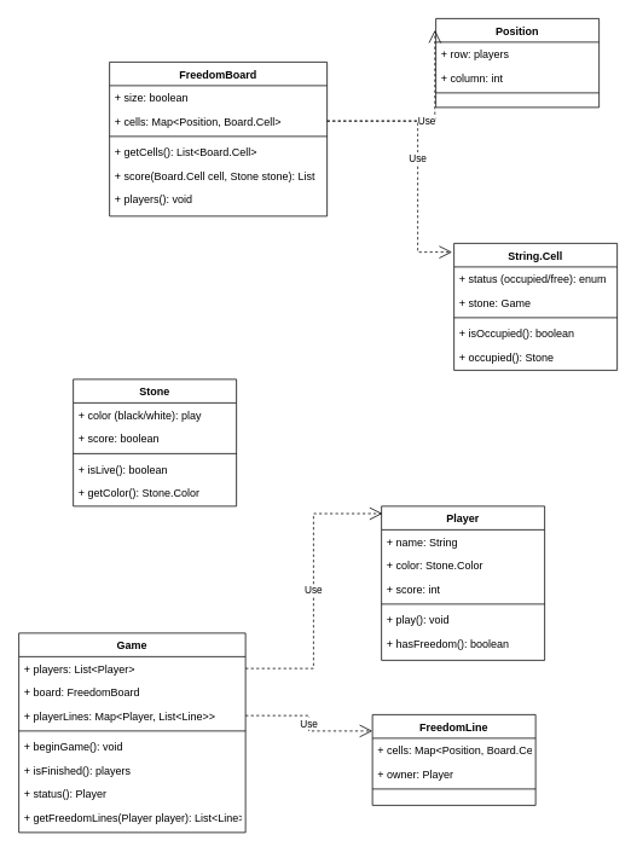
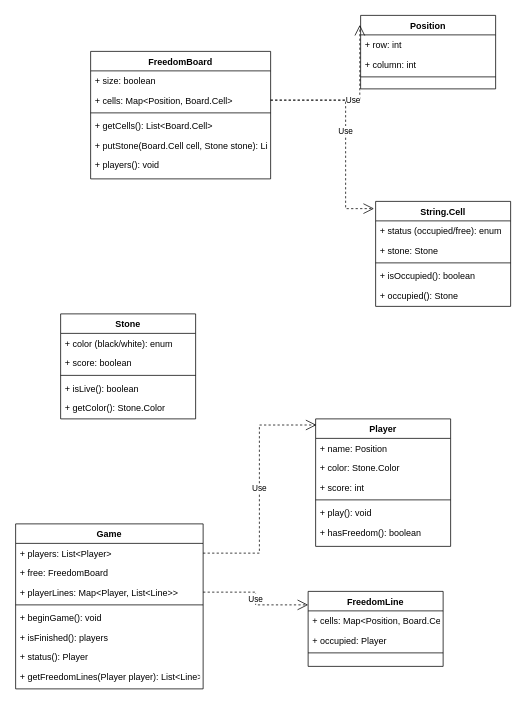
- <mxCell id="40" value="+ row: players" style="text;align=left;verticalAlign=top;spacingLeft=4;spacingRight=4;overflow=hidden;rotatable=0;points=[[0,0.5],[1,0.5]];portConstraint=eastwest;" vertex="1" parent="39"><mxGeometry y="26" width="180" height="26" as="geometry" /></mxCell>
+ <mxCell id="40" value="+ row: int" style="text;align=left;verticalAlign=top;spacingLeft=4;spacingRight=4;overflow=hidden;rotatable=0;points=[[0,0.5],[1,0.5]];portConstraint=eastwest;" vertex="1" parent="39"><mxGeometry y="26" width="180" height="26" as="geometry" /></mxCell>
- <mxCell id="7" value="+ score(Board.Cell cell, Stone stone): List" style="text;align=left;verticalAlign=top;spacingLeft=4;spacingRight=4;overflow=hidden;rotatable=0;points=[[0,0.5],[1,0.5]];portConstraint=eastwest;" parent="2" vertex="1"><mxGeometry y="112" width="240" height="26" as="geometry" /></mxCell>
+ <mxCell id="7" value="+ putStone(Board.Cell cell, Stone stone): List" style="text;align=left;verticalAlign=top;spacingLeft=4;spacingRight=4;overflow=hidden;rotatable=0;points=[[0,0.5],[1,0.5]];portConstraint=eastwest;" parent="2" vertex="1"><mxGeometry y="112" width="240" height="26" as="geometry" /></mxCell>
- <mxCell id="11" value="+ stone: Game" style="text;align=left;verticalAlign=top;spacingLeft=4;spacingRight=4;overflow=hidden;rotatable=0;points=[[0,0.5],[1,0.5]];portConstraint=eastwest;" parent="9" vertex="1"><mxGeometry y="52" width="180" height="26" as="geometry" /></mxCell>
+ <mxCell id="11" value="+ stone: Stone" style="text;align=left;verticalAlign=top;spacingLeft=4;spacingRight=4;overflow=hidden;rotatable=0;points=[[0,0.5],[1,0.5]];portConstraint=eastwest;" parent="9" vertex="1"><mxGeometry y="52" width="180" height="26" as="geometry" /></mxCell>
- <mxCell id="17" value="+ color (black/white): play" style="text;align=left;verticalAlign=top;spacingLeft=4;spacingRight=4;overflow=hidden;rotatable=0;points=[[0,0.5],[1,0.5]];portConstraint=eastwest;" parent="16" vertex="1"><mxGeometry y="26" width="180" height="26" as="geometry" /></mxCell>
+ <mxCell id="17" value="+ color (black/white): enum" style="text;align=left;verticalAlign=top;spacingLeft=4;spacingRight=4;overflow=hidden;rotatable=0;points=[[0,0.5],[1,0.5]];portConstraint=eastwest;" parent="16" vertex="1"><mxGeometry y="26" width="180" height="26" as="geometry" /></mxCell>
- <mxCell id="23" value="+ name: String" style="text;align=left;verticalAlign=top;spacingLeft=4;spacingRight=4;overflow=hidden;rotatable=0;points=[[0,0.5],[1,0.5]];portConstraint=eastwest;" parent="22" vertex="1"><mxGeometry y="26" width="180" height="26" as="geometry" /></mxCell>
+ <mxCell id="23" value="+ name: Position" style="text;align=left;verticalAlign=top;spacingLeft=4;spacingRight=4;overflow=hidden;rotatable=0;points=[[0,0.5],[1,0.5]];portConstraint=eastwest;" parent="22" vertex="1"><mxGeometry y="26" width="180" height="26" as="geometry" /></mxCell>
- <mxCell id="31" value="+ board: FreedomBoard&#10;" style="text;align=left;verticalAlign=top;spacingLeft=4;spacingRight=4;overflow=hidden;rotatable=0;points=[[0,0.5],[1,0.5]];portConstraint=eastwest;" parent="29" vertex="1"><mxGeometry y="52" width="250" height="26" as="geometry" /></mxCell>
+ <mxCell id="31" value="+ free: FreedomBoard&#10;" style="text;align=left;verticalAlign=top;spacingLeft=4;spacingRight=4;overflow=hidden;rotatable=0;points=[[0,0.5],[1,0.5]];portConstraint=eastwest;" parent="29" vertex="1"><mxGeometry y="52" width="250" height="26" as="geometry" /></mxCell>
- <mxCell id="46" value="+ owner: Player" style="text;align=left;verticalAlign=top;spacingLeft=4;spacingRight=4;overflow=hidden;rotatable=0;points=[[0,0.5],[1,0.5]];portConstraint=eastwest;" vertex="1" parent="44"><mxGeometry y="52" width="180" height="26" as="geometry" /></mxCell>
+ <mxCell id="46" value="+ occupied: Player" style="text;align=left;verticalAlign=top;spacingLeft=4;spacingRight=4;overflow=hidden;rotatable=0;points=[[0,0.5],[1,0.5]];portConstraint=eastwest;" vertex="1" parent="44"><mxGeometry y="52" width="180" height="26" as="geometry" /></mxCell>
